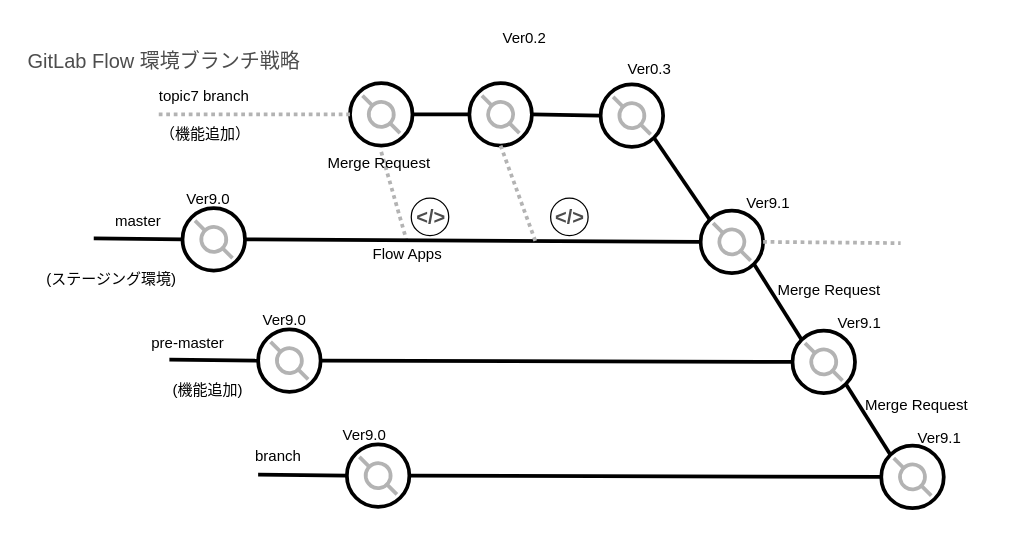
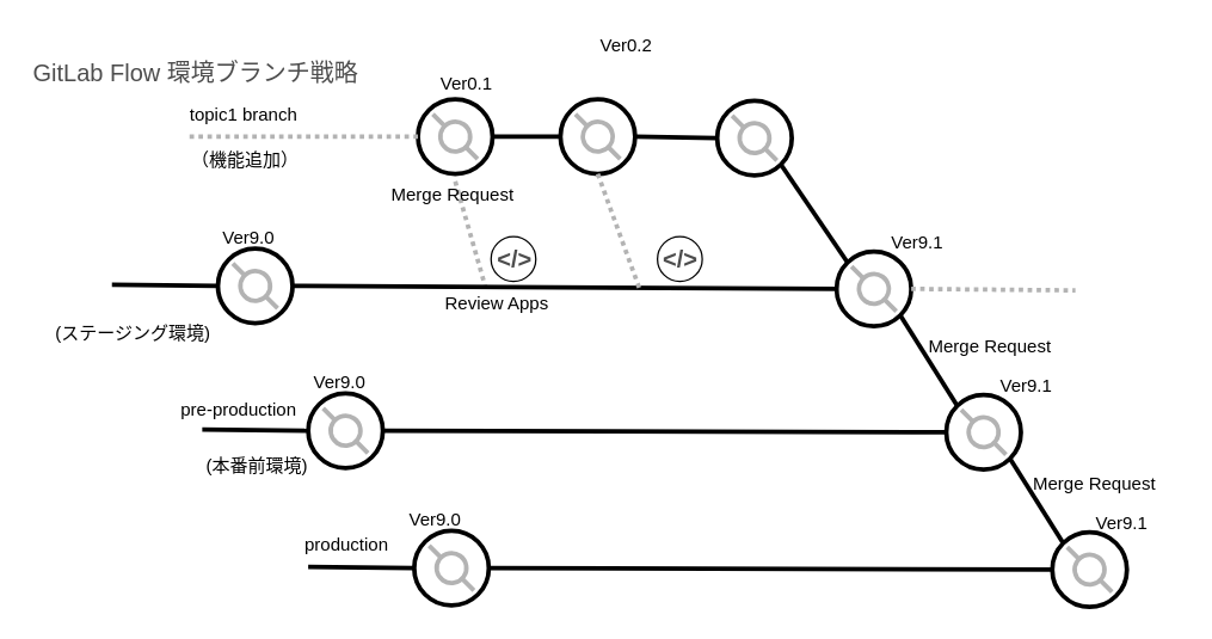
- <mxCell id="54" value="Ver0.3" style="text;html=1;resizable=0;points=[];autosize=1;align=left;verticalAlign=top;spacingTop=-4;" vertex="1" parent="1"><mxGeometry x="500" y="45" width="50" height="20" as="geometry" /></mxCell>
+ <mxCell id="52" value="Ver0.1" style="text;html=1;resizable=0;points=[];autosize=1;align=left;verticalAlign=top;spacingTop=-4;" vertex="1" parent="1"><mxGeometry x="293" y="46" width="50" height="20" as="geometry" /></mxCell>
- <mxCell id="10" value="topic7 branch" style="text;html=1;resizable=0;points=[];autosize=1;align=left;verticalAlign=top;spacingTop=-4;" vertex="1" parent="1"><mxGeometry x="124.5" y="67" width="90" height="20" as="geometry" /></mxCell>
+ <mxCell id="10" value="topic1 branch" style="text;html=1;resizable=0;points=[];autosize=1;align=left;verticalAlign=top;spacingTop=-4;" vertex="1" parent="1"><mxGeometry x="124.5" y="67" width="90" height="20" as="geometry" /></mxCell>
- <mxCell id="25" value="&lt;span style=&quot;font-size: 12px&quot;&gt;master&lt;br&gt;&lt;/span&gt;" style="text;html=1;resizable=0;points=[];autosize=1;align=left;verticalAlign=top;spacingTop=-4;fontSize=16;fontColor=#000000;" vertex="1" parent="1"><mxGeometry x="89.5" y="163" width="50" height="20" as="geometry" /></mxCell>
- <mxCell id="49" value="Flow Apps" style="text;html=1;resizable=0;points=[];autosize=1;align=left;verticalAlign=top;spacingTop=-4;" vertex="1" parent="1"><mxGeometry x="295.5" y="193" width="90" height="20" as="geometry" /></mxCell>
+ <mxCell id="49" value="Review Apps" style="text;html=1;resizable=0;points=[];autosize=1;align=left;verticalAlign=top;spacingTop=-4;" vertex="1" parent="1"><mxGeometry x="295.5" y="193" width="90" height="20" as="geometry" /></mxCell>
- <mxCell id="63" value="&lt;span style=&quot;font-size: 12px&quot;&gt;pre-master&lt;br&gt;&lt;/span&gt;" style="text;html=1;resizable=0;points=[];autosize=1;align=left;verticalAlign=top;spacingTop=-4;fontSize=16;fontColor=#000000;" vertex="1" parent="1"><mxGeometry x="118.5" y="260" width="90" height="20" as="geometry" /></mxCell>
+ <mxCell id="63" value="&lt;span style=&quot;font-size: 12px&quot;&gt;pre-production&lt;br&gt;&lt;/span&gt;" style="text;html=1;resizable=0;points=[];autosize=1;align=left;verticalAlign=top;spacingTop=-4;fontSize=16;fontColor=#000000;" vertex="1" parent="1"><mxGeometry x="118.5" y="260" width="90" height="20" as="geometry" /></mxCell>
- <mxCell id="64" value="&lt;span style=&quot;font-size: 12px&quot;&gt;(機能追加)&lt;br&gt;&lt;/span&gt;" style="text;html=1;resizable=0;points=[];autosize=1;align=left;verticalAlign=top;spacingTop=-4;fontSize=16;fontColor=#000000;" vertex="1" parent="1"><mxGeometry x="136" y="298" width="80" height="20" as="geometry" /></mxCell>
+ <mxCell id="64" value="&lt;span style=&quot;font-size: 12px&quot;&gt;(本番前環境)&lt;br&gt;&lt;/span&gt;" style="text;html=1;resizable=0;points=[];autosize=1;align=left;verticalAlign=top;spacingTop=-4;fontSize=16;fontColor=#000000;" vertex="1" parent="1"><mxGeometry x="136" y="298" width="80" height="20" as="geometry" /></mxCell>
- <mxCell id="81" value="&lt;span style=&quot;font-size: 12px&quot;&gt;branch&lt;br&gt;&lt;/span&gt;" style="text;html=1;resizable=0;points=[];autosize=1;align=left;verticalAlign=top;spacingTop=-4;fontSize=16;fontColor=#000000;" vertex="1" parent="1"><mxGeometry x="202" y="351" width="70" height="20" as="geometry" /></mxCell>
+ <mxCell id="81" value="&lt;span style=&quot;font-size: 12px&quot;&gt;production&lt;br&gt;&lt;/span&gt;" style="text;html=1;resizable=0;points=[];autosize=1;align=left;verticalAlign=top;spacingTop=-4;fontSize=16;fontColor=#000000;" vertex="1" parent="1"><mxGeometry x="202" y="351" width="70" height="20" as="geometry" /></mxCell>
